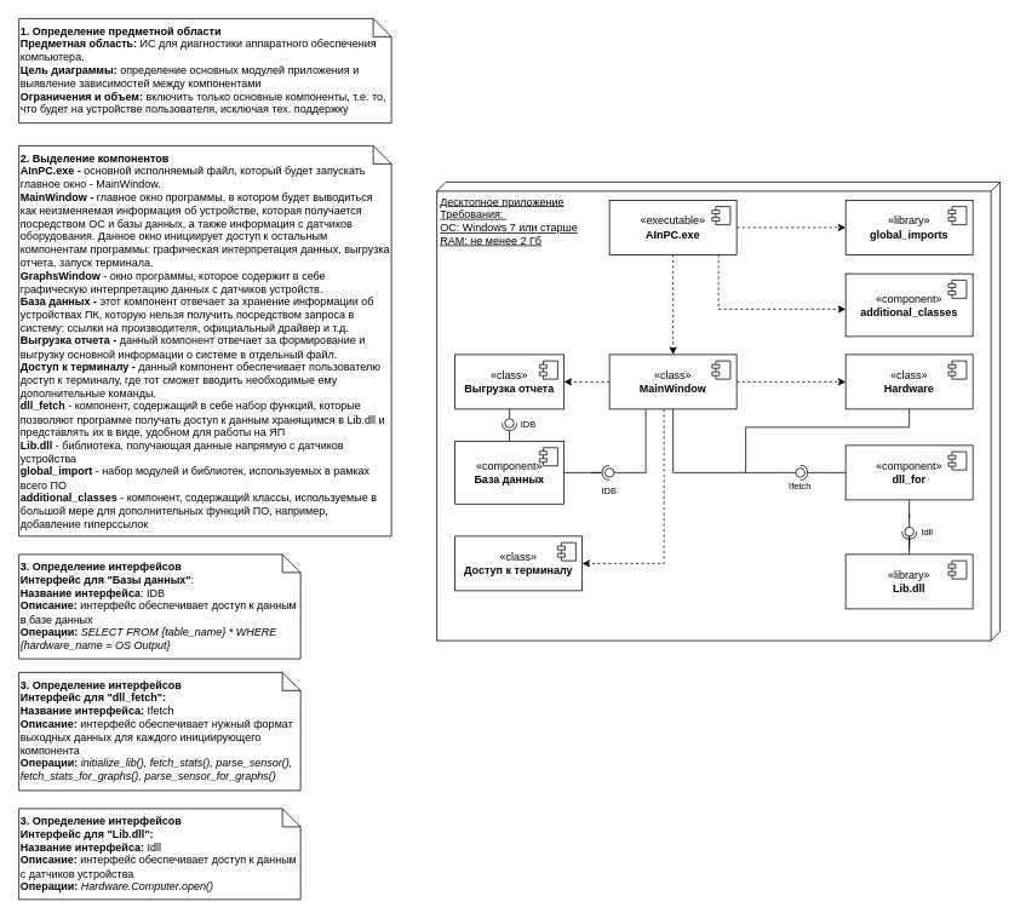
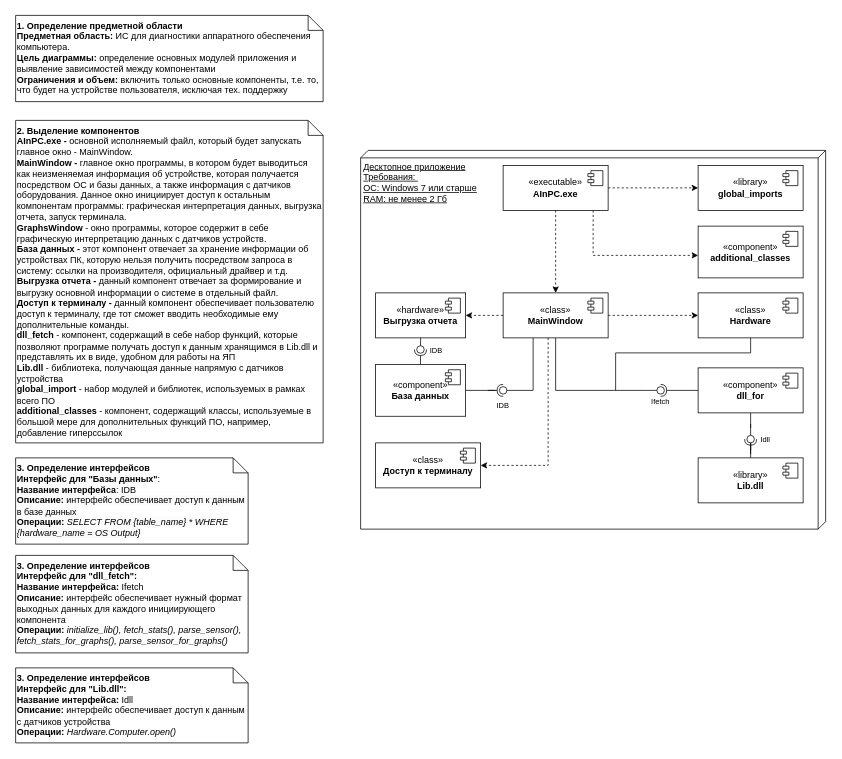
- <mxCell id="21" value="«class»&lt;br&gt;&lt;b&gt;Выгрузка отчета&lt;/b&gt;" style="html=1;dropTarget=0;whiteSpace=wrap;" parent="1" vertex="1"><mxGeometry x="500" y="390" width="120" height="60" as="geometry" /></mxCell>
+ <mxCell id="21" value="«hardware»&lt;br&gt;&lt;b&gt;Выгрузка отчета&lt;/b&gt;" style="html=1;dropTarget=0;whiteSpace=wrap;" parent="1" vertex="1"><mxGeometry x="500" y="390" width="120" height="60" as="geometry" /></mxCell>
